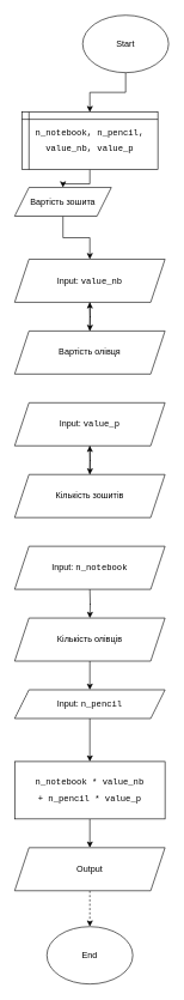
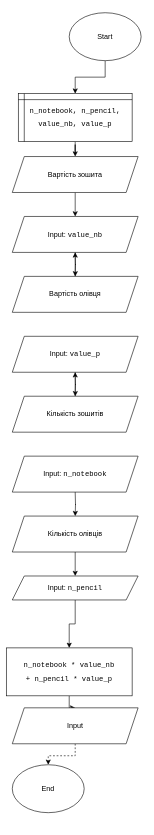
- <mxCell id="7" value="Вартість зошита" style="shape=parallelogram;perimeter=parallelogramPerimeter;whiteSpace=wrap;html=1;fixedSize=1;" vertex="1" parent="1"><mxGeometry x="20" y="260" width="135" height="40" as="geometry" /></mxCell>
+ <mxCell id="7" value="Вартість зошита" style="shape=parallelogram;perimeter=parallelogramPerimeter;whiteSpace=wrap;html=1;fixedSize=1;" vertex="1" parent="1"><mxGeometry x="20" y="260" width="210" height="60" as="geometry" /></mxCell>
- <mxCell id="18" value="&lt;div style=&quot;line-height: 22px; white-space: pre;&quot;&gt;&lt;span style=&quot;font-family: Consolas, &amp;quot;Courier New&amp;quot;, monospace;&quot;&gt;n_notebook * &lt;/span&gt;&lt;span style=&quot;font-family: Consolas, &amp;quot;Courier New&amp;quot;, monospace; background-color: initial;&quot;&gt;value_nb&lt;/span&gt;&lt;/div&gt;&lt;div style=&quot;line-height: 22px; white-space: pre;&quot;&gt;&lt;span style=&quot;font-family: Consolas, &amp;quot;Courier New&amp;quot;, monospace; background-color: initial;&quot;&gt;+ &lt;/span&gt;&lt;span style=&quot;font-family: Consolas, &amp;quot;Courier New&amp;quot;, monospace; background-color: initial;&quot;&gt;n_pencil * &lt;/span&gt;&lt;span style=&quot;font-family: Consolas, &amp;quot;Courier New&amp;quot;, monospace; background-color: initial;&quot;&gt;value_p&lt;/span&gt;&lt;br&gt;&lt;/div&gt;" style="rounded=0;whiteSpace=wrap;html=1;" vertex="1" parent="1"><mxGeometry x="20" y="1060" width="210" height="80" as="geometry" /></mxCell>
+ <mxCell id="18" value="&lt;div style=&quot;line-height: 22px; white-space: pre;&quot;&gt;&lt;span style=&quot;font-family: Consolas, &amp;quot;Courier New&amp;quot;, monospace;&quot;&gt;n_notebook * &lt;/span&gt;&lt;span style=&quot;font-family: Consolas, &amp;quot;Courier New&amp;quot;, monospace; background-color: initial;&quot;&gt;value_nb&lt;/span&gt;&lt;/div&gt;&lt;div style=&quot;line-height: 22px; white-space: pre;&quot;&gt;&lt;span style=&quot;font-family: Consolas, &amp;quot;Courier New&amp;quot;, monospace; background-color: initial;&quot;&gt;+ &lt;/span&gt;&lt;span style=&quot;font-family: Consolas, &amp;quot;Courier New&amp;quot;, monospace; background-color: initial;&quot;&gt;n_pencil * &lt;/span&gt;&lt;span style=&quot;font-family: Consolas, &amp;quot;Courier New&amp;quot;, monospace; background-color: initial;&quot;&gt;value_p&lt;/span&gt;&lt;br&gt;&lt;/div&gt;" style="rounded=0;whiteSpace=wrap;html=1;" vertex="1" parent="1"><mxGeometry x="10" y="1080" width="210" height="80" as="geometry" /></mxCell>
- <mxCell id="20" value="Output" style="shape=parallelogram;perimeter=parallelogramPerimeter;whiteSpace=wrap;html=1;fixedSize=1;" vertex="1" parent="1"><mxGeometry x="20" y="1180" width="210" height="60" as="geometry" /></mxCell>
+ <mxCell id="20" value="Input" style="shape=parallelogram;perimeter=parallelogramPerimeter;whiteSpace=wrap;html=1;fixedSize=1;" vertex="1" parent="1"><mxGeometry x="20" y="1180" width="210" height="60" as="geometry" /></mxCell>
- <mxCell id="21" value="End" style="ellipse;whiteSpace=wrap;html=1;" vertex="1" parent="1"><mxGeometry x="65" y="1290" width="120" height="80" as="geometry" /></mxCell>
+ <mxCell id="21" value="End" style="ellipse;whiteSpace=wrap;html=1;" vertex="1" parent="1"><mxGeometry x="20" y="1275" width="120" height="80" as="geometry" /></mxCell>
